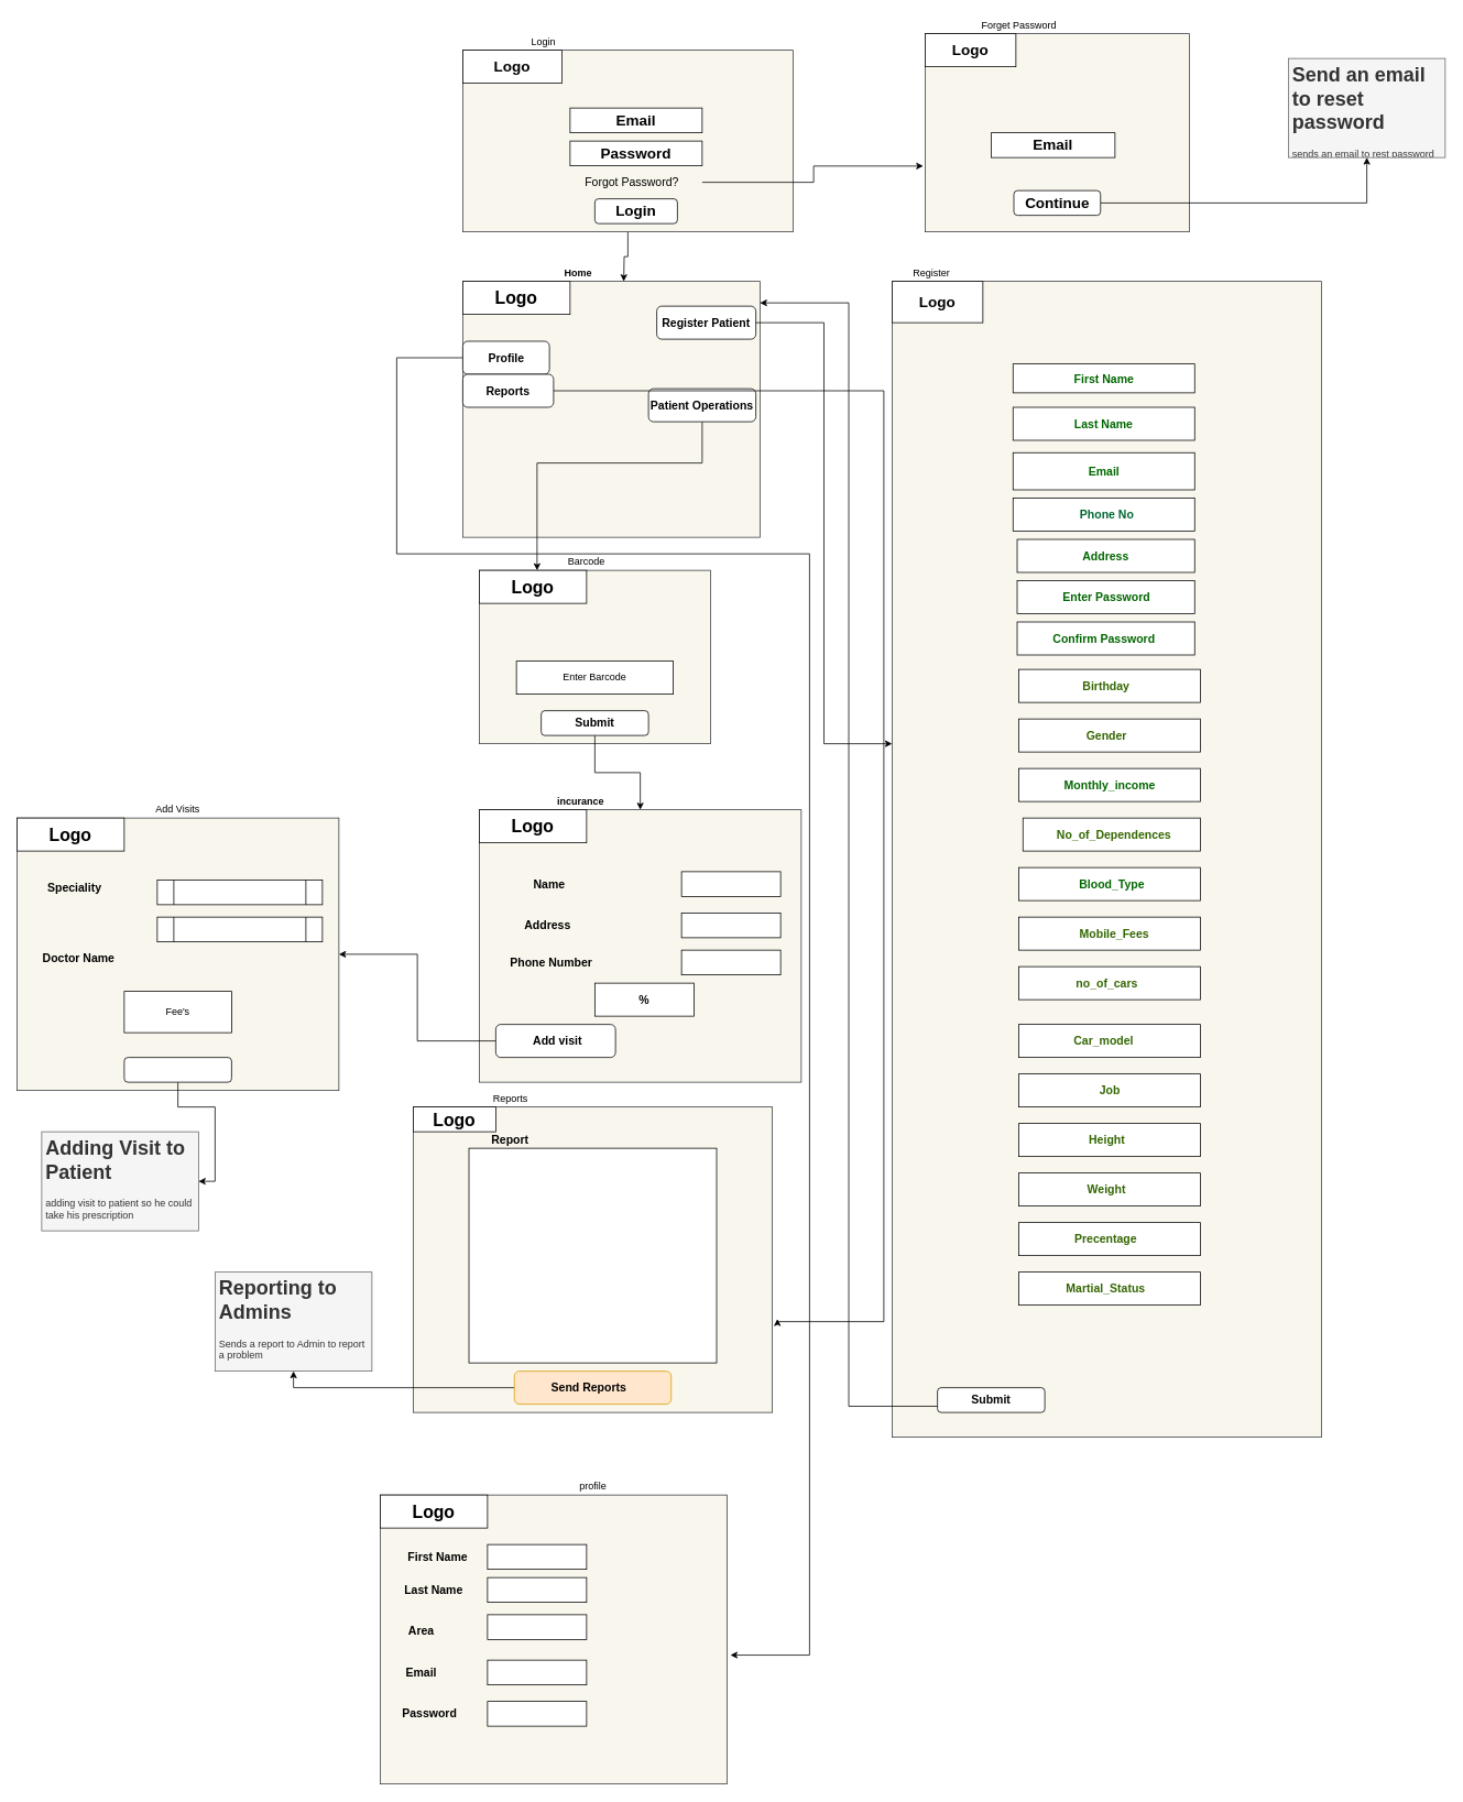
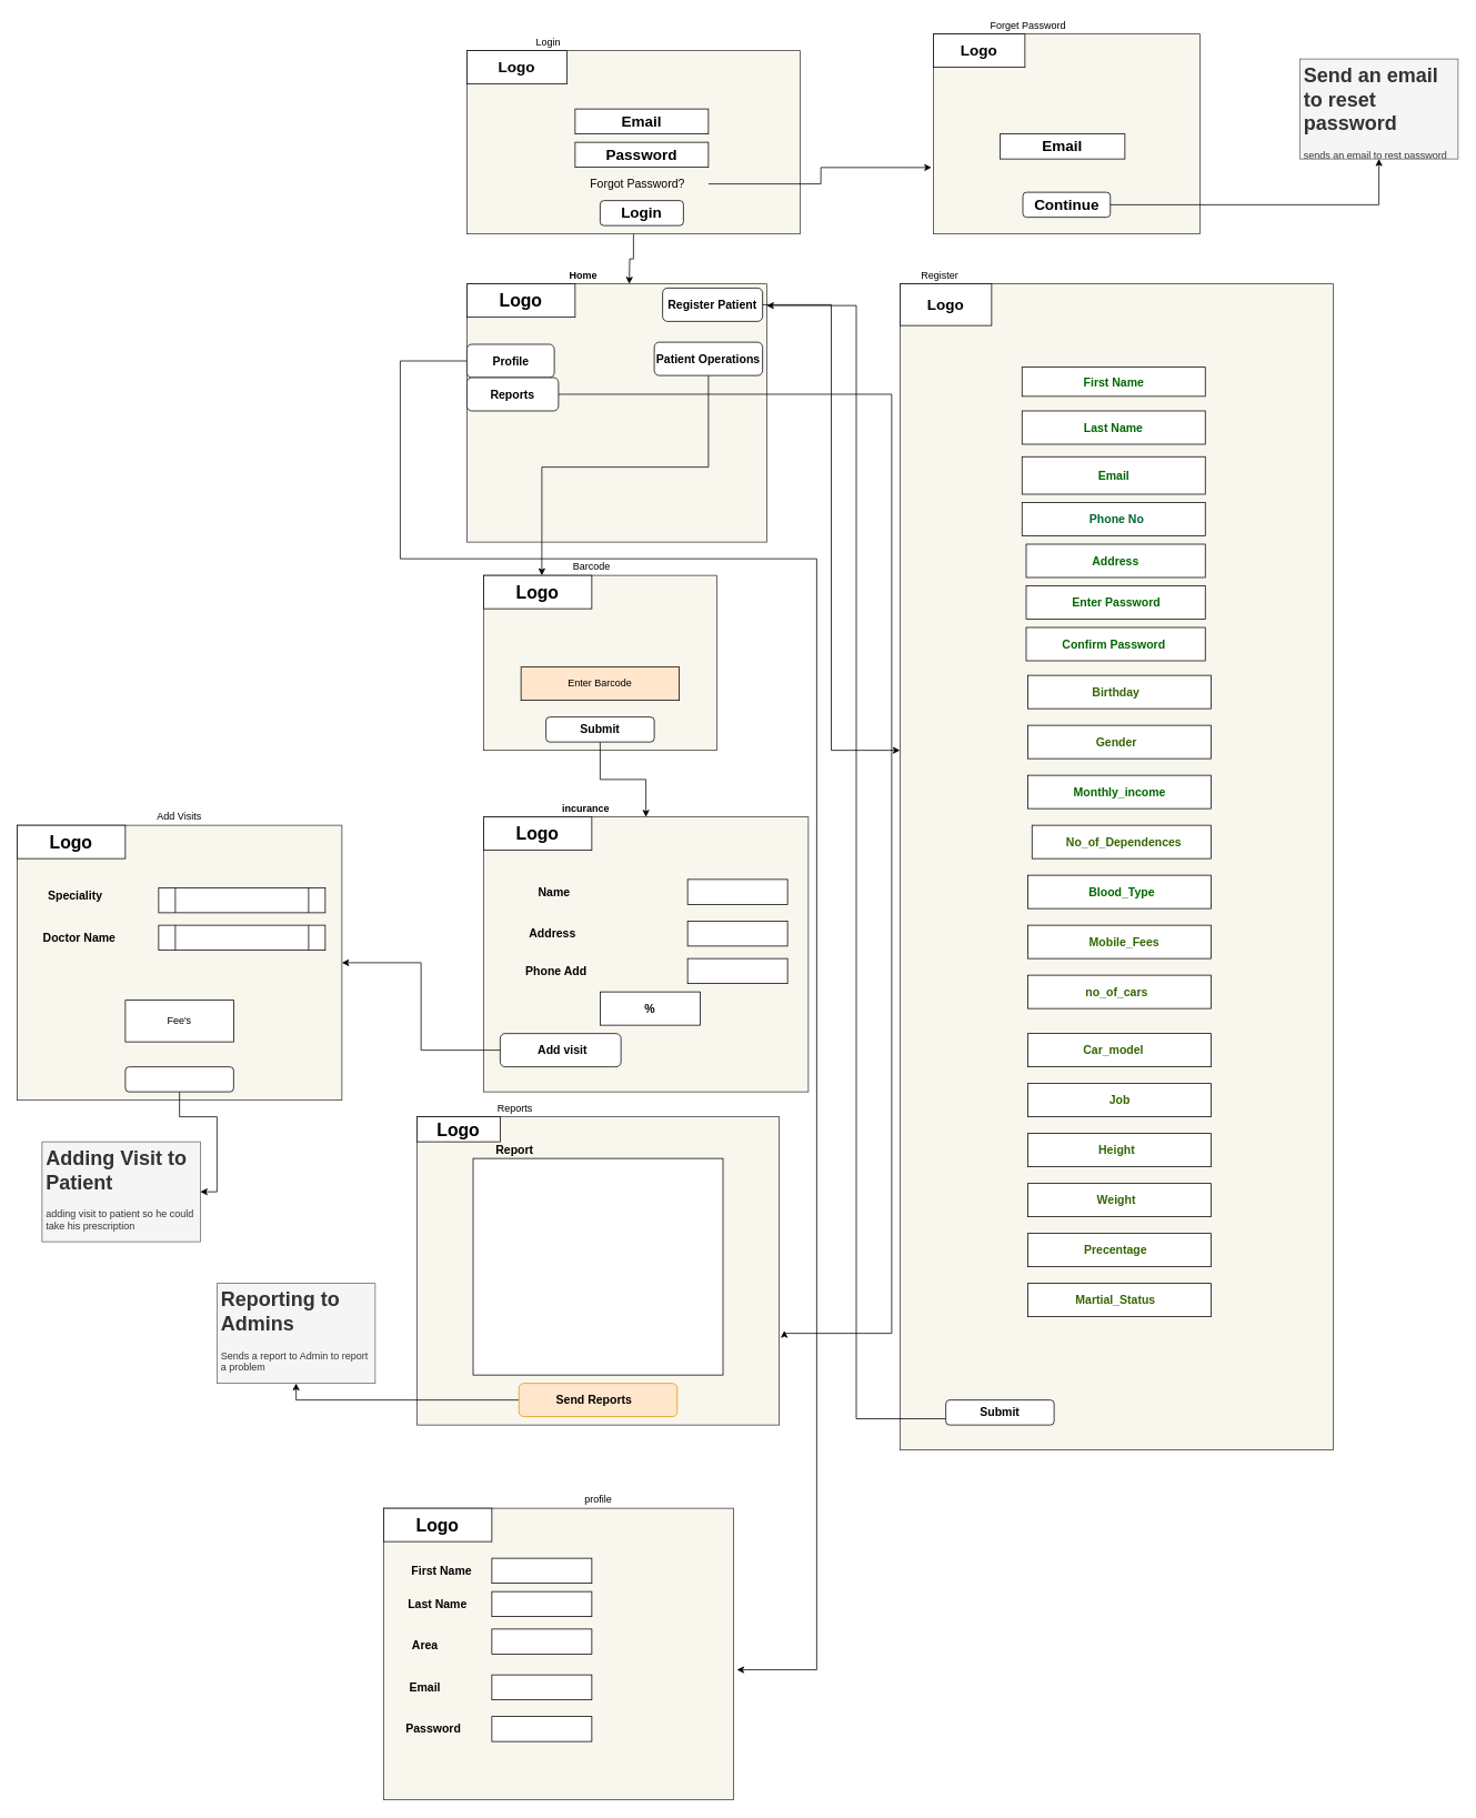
- <mxCell id="17" value="&lt;b&gt;&lt;font style=&quot;font-size: 14px&quot;&gt;Register Patient&lt;/font&gt;&lt;/b&gt;" style="rounded=1;whiteSpace=wrap;html=1;" parent="1" vertex="1"><mxGeometry x="795" y="370" width="120" height="40" as="geometry" /></mxCell>
+ <mxCell id="17" value="&lt;b&gt;&lt;font style=&quot;font-size: 14px&quot;&gt;Register Patient&lt;/font&gt;&lt;/b&gt;" style="rounded=1;whiteSpace=wrap;html=1;" parent="1" vertex="1"><mxGeometry x="795" y="345" width="120" height="40" as="geometry" /></mxCell>
- <mxCell id="19" value="&lt;span style=&quot;font-size: 14px&quot;&gt;&lt;b&gt;Patient Operations&lt;/b&gt;&lt;/span&gt;" style="rounded=1;whiteSpace=wrap;html=1;" parent="1" vertex="1"><mxGeometry x="785" y="470" width="130" height="40" as="geometry" /></mxCell>
+ <mxCell id="19" value="&lt;span style=&quot;font-size: 14px&quot;&gt;&lt;b&gt;Patient Operations&lt;/b&gt;&lt;/span&gt;" style="rounded=1;whiteSpace=wrap;html=1;" parent="1" vertex="1"><mxGeometry x="785" y="410" width="130" height="40" as="geometry" /></mxCell>
- <mxCell id="83" value="Enter Barcode" style="rounded=0;whiteSpace=wrap;html=1;" parent="1" vertex="1"><mxGeometry x="625" y="800" width="190" height="40" as="geometry" /></mxCell>
+ <mxCell id="83" value="Enter Barcode" style="rounded=0;whiteSpace=wrap;html=1;fillColor=#ffe6cc;" parent="1" vertex="1"><mxGeometry x="625" y="800" width="190" height="40" as="geometry" /></mxCell>
- <mxCell id="125" value="&lt;b&gt;&lt;font style=&quot;font-size: 14px&quot;&gt;Doctor Name&lt;/font&gt;&lt;/b&gt;" style="text;html=1;strokeColor=none;fillColor=none;align=center;verticalAlign=middle;whiteSpace=wrap;rounded=0;" vertex="1" parent="1"><mxGeometry x="40" y="1150" width="110" height="20" as="geometry" /></mxCell>
+ <mxCell id="125" value="&lt;b&gt;&lt;font style=&quot;font-size: 14px&quot;&gt;Doctor Name&lt;/font&gt;&lt;/b&gt;" style="text;html=1;strokeColor=none;fillColor=none;align=center;verticalAlign=middle;whiteSpace=wrap;rounded=0;" vertex="1" parent="1"><mxGeometry x="40" y="1115" width="110" height="20" as="geometry" /></mxCell>
- <mxCell id="94" value="&lt;b&gt;&lt;font style=&quot;font-size: 14px&quot;&gt;Phone Number&lt;/font&gt;&lt;/b&gt;" style="text;html=1;strokeColor=none;fillColor=none;align=center;verticalAlign=middle;whiteSpace=wrap;rounded=0;" parent="1" vertex="1"><mxGeometry x="615" y="1155" width="105" height="20" as="geometry" /></mxCell>
+ <mxCell id="94" value="&lt;b&gt;&lt;font style=&quot;font-size: 14px&quot;&gt;Phone Add&lt;/font&gt;&lt;/b&gt;" style="text;html=1;strokeColor=none;fillColor=none;align=center;verticalAlign=middle;whiteSpace=wrap;rounded=0;" parent="1" vertex="1"><mxGeometry x="615" y="1155" width="105" height="20" as="geometry" /></mxCell>
